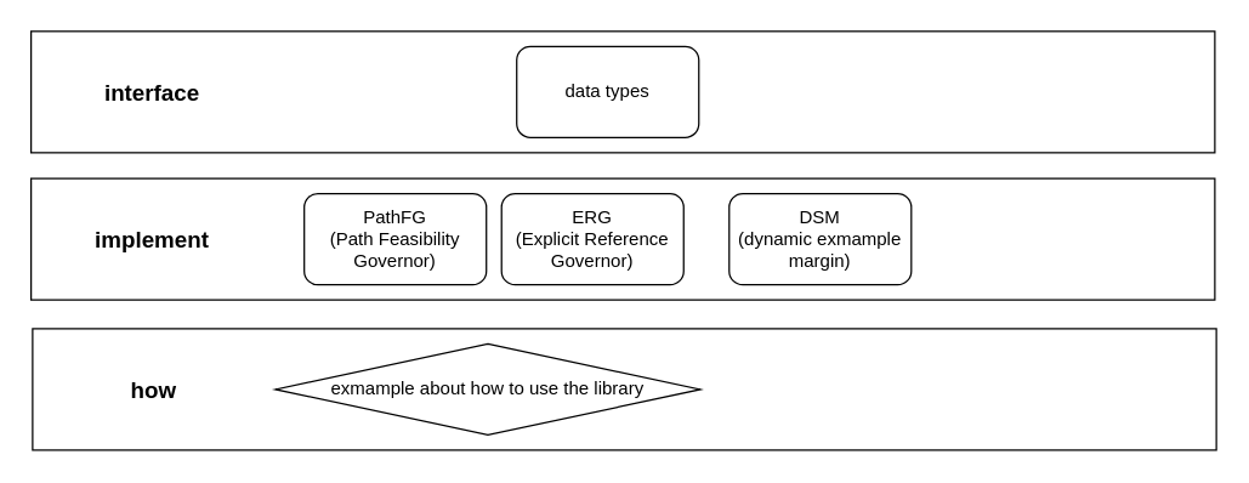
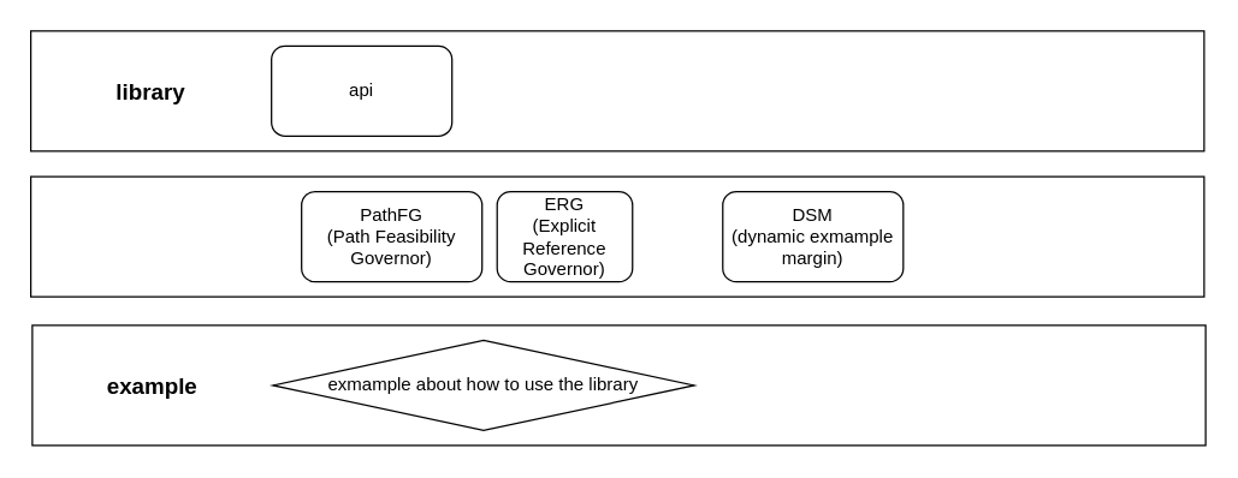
- <mxCell id="3" value="interface" style="text;html=1;strokeColor=none;fillColor=none;align=center;verticalAlign=middle;whiteSpace=wrap;rounded=0;fontSize=15;fontStyle=1" parent="1" vertex="1"><mxGeometry x="20" y="20" width="160" height="80" as="geometry" /></mxCell>
+ <mxCell id="3" value="library" style="text;html=1;strokeColor=none;fillColor=none;align=center;verticalAlign=middle;whiteSpace=wrap;rounded=0;fontSize=15;fontStyle=1" parent="1" vertex="1"><mxGeometry x="20" y="20" width="160" height="80" as="geometry" /></mxCell>
+ <mxCell id="4" value="api" style="rounded=1;whiteSpace=wrap;html=1;fontSize=12;" parent="1" vertex="1"><mxGeometry x="180" y="30" width="120" height="60" as="geometry" /></mxCell>
- <mxCell id="5" value="data types" style="rounded=1;whiteSpace=wrap;html=1;fontSize=12;" parent="1" vertex="1"><mxGeometry x="340" y="30" width="120" height="60" as="geometry" /></mxCell>
- <mxCell id="10" value="implement" style="text;html=1;strokeColor=none;fillColor=none;align=center;verticalAlign=middle;whiteSpace=wrap;rounded=0;fontSize=15;fontStyle=1" parent="1" vertex="1"><mxGeometry x="20" y="117" width="160" height="80" as="geometry" /></mxCell>
- <mxCell id="12" value="ERG&lt;div&gt;(Explicit Reference Governor)&lt;/div&gt;" style="rounded=1;whiteSpace=wrap;html=1;fontSize=12;" parent="1" vertex="1"><mxGeometry x="330" y="127" width="120" height="60" as="geometry" /></mxCell>
+ <mxCell id="12" value="ERG&lt;div&gt;(Explicit Reference Governor)&lt;/div&gt;" style="rounded=1;whiteSpace=wrap;html=1;fontSize=12;" parent="1" vertex="1"><mxGeometry x="330" y="127" width="90" height="60" as="geometry" /></mxCell>
- <mxCell id="7" value="how" style="text;html=1;strokeColor=none;fillColor=none;align=center;verticalAlign=middle;whiteSpace=wrap;rounded=0;fontSize=15;fontStyle=1" parent="1" vertex="1"><mxGeometry x="21" y="216" width="160" height="80" as="geometry" /></mxCell>
+ <mxCell id="7" value="example" style="text;html=1;strokeColor=none;fillColor=none;align=center;verticalAlign=middle;whiteSpace=wrap;rounded=0;fontSize=15;fontStyle=1" parent="1" vertex="1"><mxGeometry x="21" y="216" width="160" height="80" as="geometry" /></mxCell>
